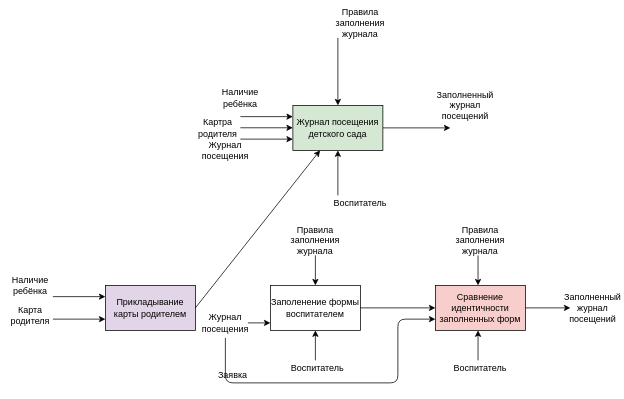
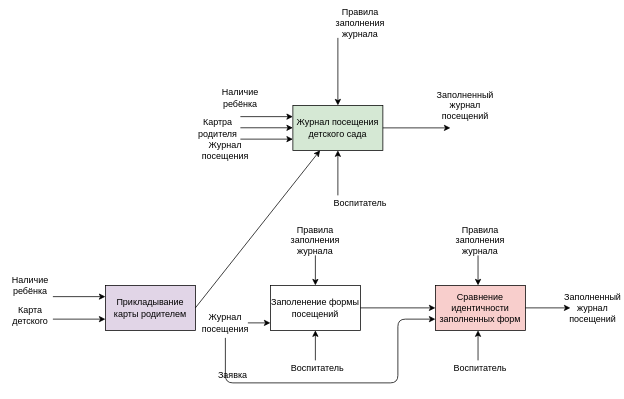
- <mxCell id="19" value="Заполенение формы воспитателем" style="rounded=0;whiteSpace=wrap;html=1;" parent="1" vertex="1"><mxGeometry x="360" y="380" width="120" height="60" as="geometry" /></mxCell>
+ <mxCell id="19" value="Заполенение формы посещений" style="rounded=0;whiteSpace=wrap;html=1;" parent="1" vertex="1"><mxGeometry x="360" y="380" width="120" height="60" as="geometry" /></mxCell>
- <mxCell id="16" value="Карта родителя" style="text;html=1;strokeColor=none;fillColor=none;align=center;verticalAlign=middle;whiteSpace=wrap;rounded=0;" parent="1" vertex="1"><mxGeometry x="20" y="410" width="40" height="20" as="geometry" /></mxCell>
+ <mxCell id="16" value="Карта детского" style="text;html=1;strokeColor=none;fillColor=none;align=center;verticalAlign=middle;whiteSpace=wrap;rounded=0;" parent="1" vertex="1"><mxGeometry x="20" y="410" width="40" height="20" as="geometry" /></mxCell>
